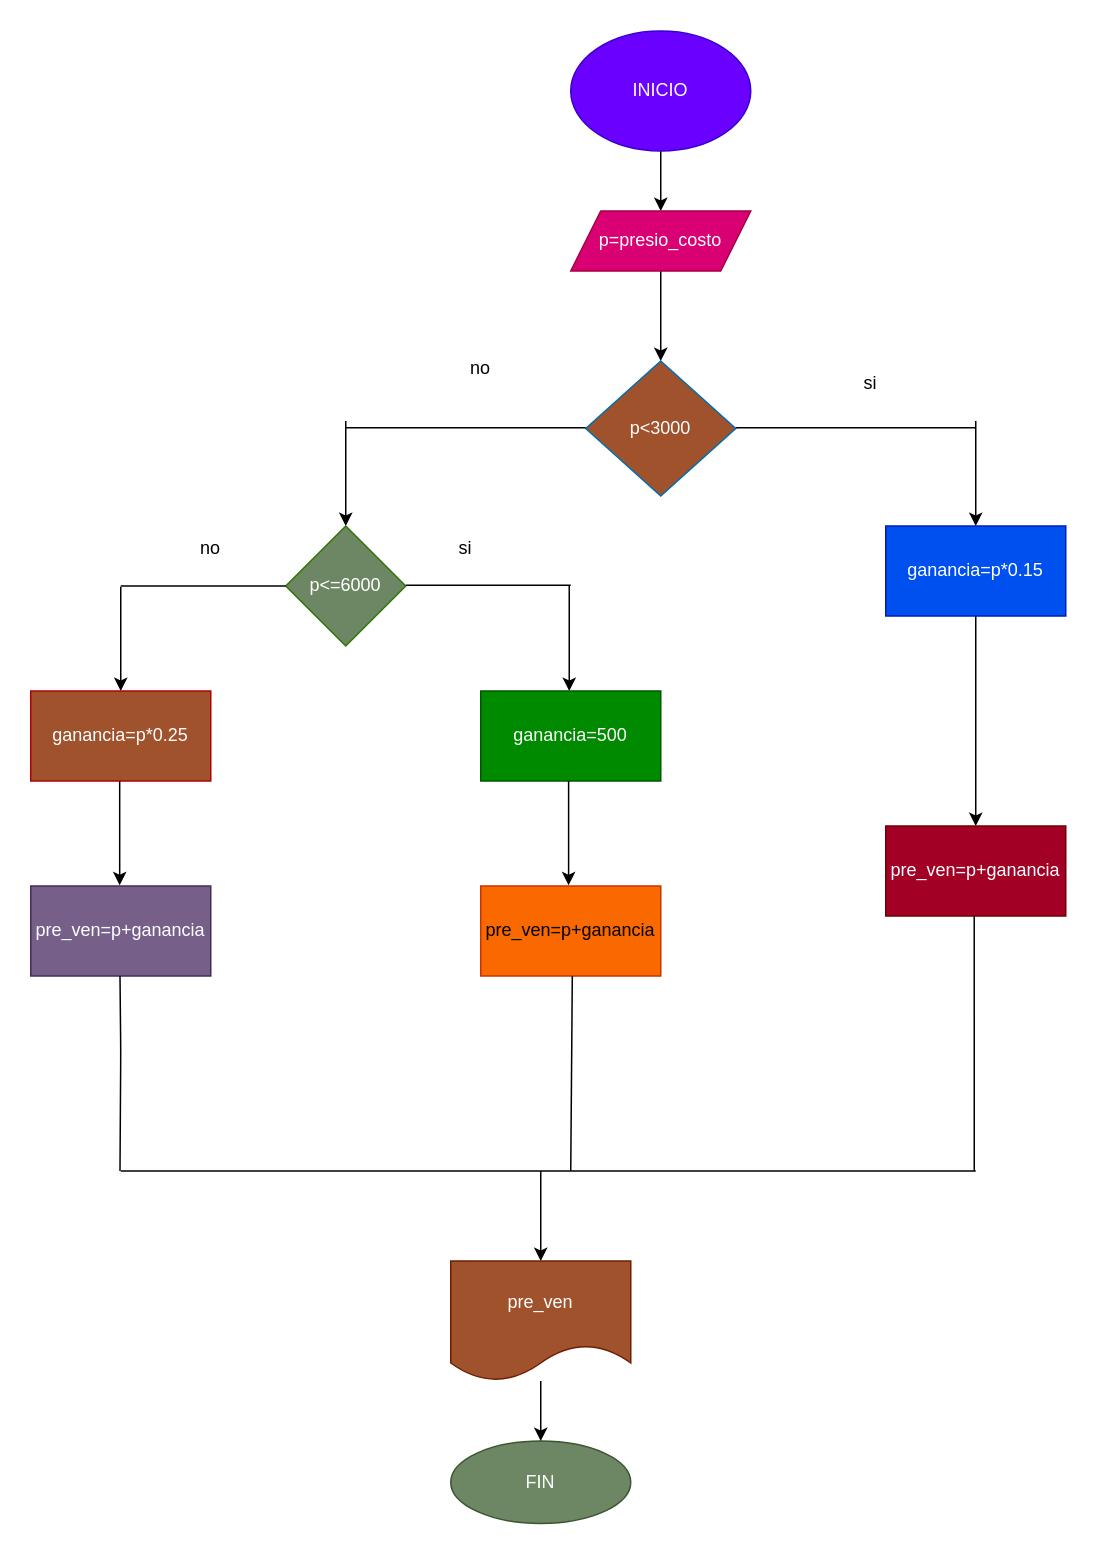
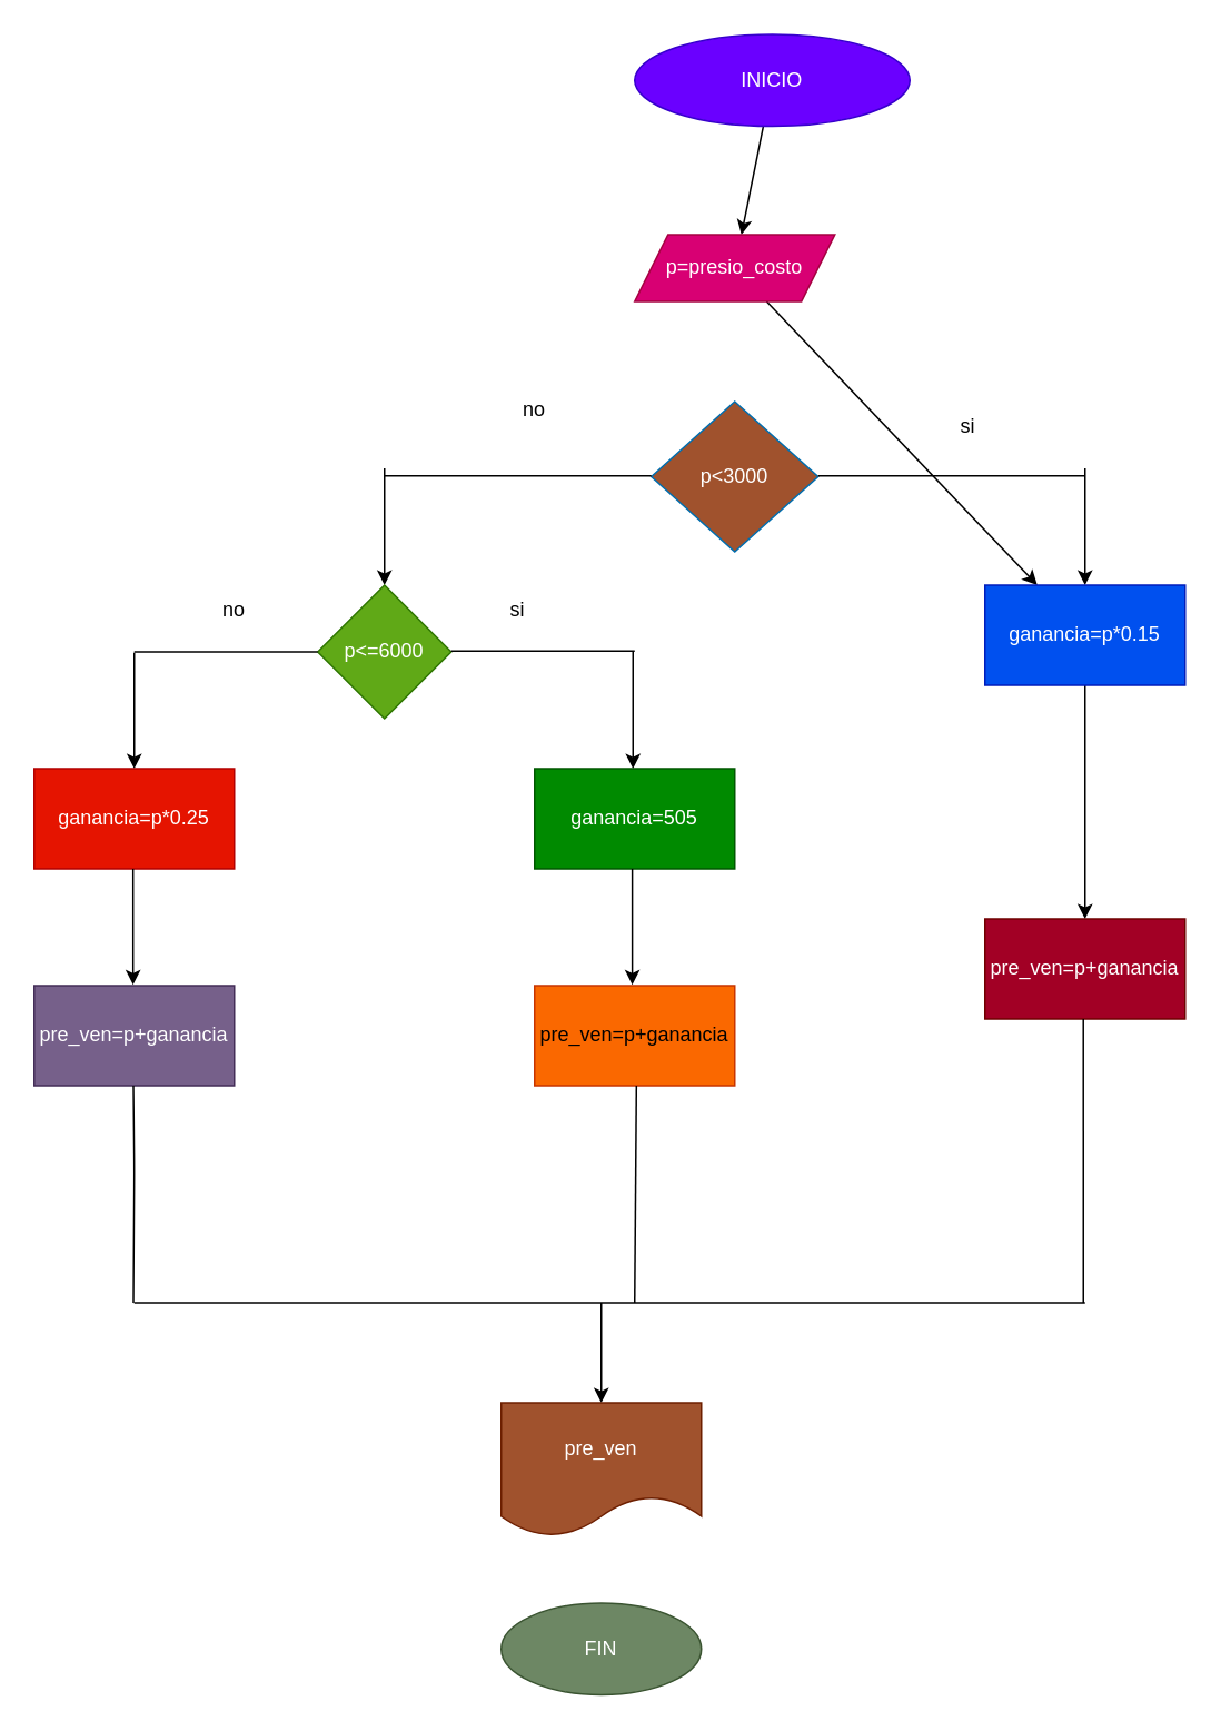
- <mxCell id="3" value="INICIO" style="ellipse;whiteSpace=wrap;html=1;fillColor=#6a00ff;fontColor=#ffffff;strokeColor=#3700CC;" parent="1" vertex="1"><mxGeometry x="380" y="20" width="120" height="80" as="geometry" /></mxCell>
+ <mxCell id="3" value="INICIO" style="ellipse;whiteSpace=wrap;html=1;fillColor=#6a00ff;fontColor=#ffffff;strokeColor=#3700CC;" parent="1" vertex="1"><mxGeometry x="380" y="20" width="165" height="55" as="geometry" /></mxCell>
- <mxCell id="4" value="" style="edgeStyle=none;html=1;" parent="1" source="5" target="6" edge="1"><mxGeometry relative="1" as="geometry" /></mxCell>
+ <mxCell id="4" value="" style="edgeStyle=none;html=1;" parent="1" source="5" target="10" edge="1"><mxGeometry relative="1" as="geometry" /></mxCell>
- <mxCell id="14" value="p&amp;lt;=6000" style="rhombus;whiteSpace=wrap;html=1;fillColor=#6d8764;fontColor=#ffffff;strokeColor=#2D7600;" parent="1" vertex="1"><mxGeometry x="190" y="350" width="80" height="80" as="geometry" /></mxCell>
+ <mxCell id="14" value="p&amp;lt;=6000" style="rhombus;whiteSpace=wrap;html=1;fillColor=#60a917;fontColor=#ffffff;strokeColor=#2D7600;" parent="1" vertex="1"><mxGeometry x="190" y="350" width="80" height="80" as="geometry" /></mxCell>
- <mxCell id="20" value="ganancia=p*0.25" style="rounded=0;whiteSpace=wrap;html=1;fillColor=#a0522d;fontColor=#ffffff;strokeColor=#B20000;" parent="1" vertex="1"><mxGeometry x="20" y="460" width="120" height="60" as="geometry" /></mxCell>
+ <mxCell id="20" value="ganancia=p*0.25" style="rounded=0;whiteSpace=wrap;html=1;fillColor=#e51400;fontColor=#ffffff;strokeColor=#B20000;" parent="1" vertex="1"><mxGeometry x="20" y="460" width="120" height="60" as="geometry" /></mxCell>
- <mxCell id="19" value="ganancia=500" style="rounded=0;whiteSpace=wrap;html=1;fillColor=#008a00;fontColor=#ffffff;strokeColor=#005700;" parent="1" vertex="1"><mxGeometry x="320" y="460" width="120" height="60" as="geometry" /></mxCell>
+ <mxCell id="19" value="ganancia=505" style="rounded=0;whiteSpace=wrap;html=1;fillColor=#008a00;fontColor=#ffffff;strokeColor=#005700;" parent="1" vertex="1"><mxGeometry x="320" y="460" width="120" height="60" as="geometry" /></mxCell>
- <mxCell id="35" value="" style="edgeStyle=none;html=1;" edge="1" parent="1" source="36" target="29"><mxGeometry relative="1" as="geometry" /></mxCell>
